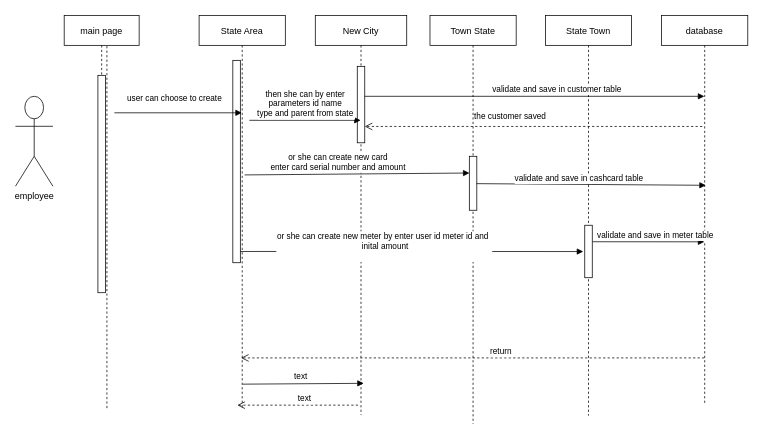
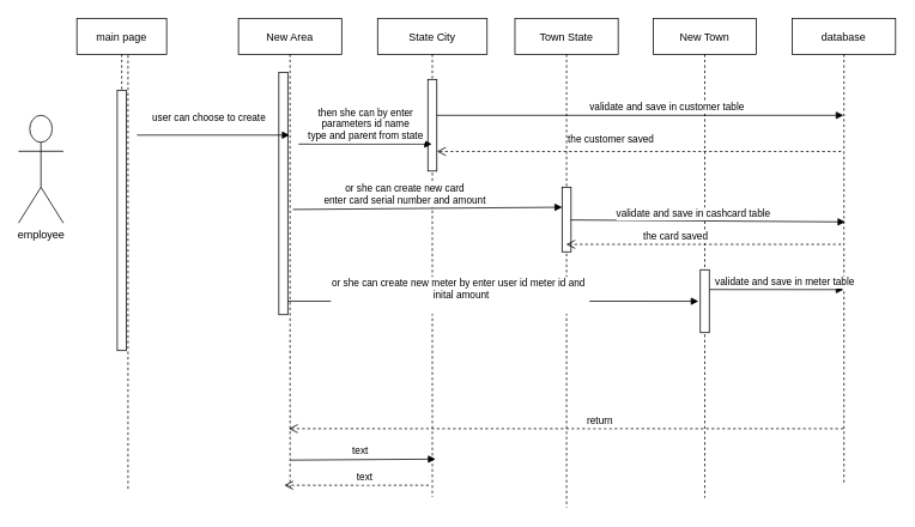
- <mxCell id="4" value="State Area" style="shape=umlLifeline;perimeter=lifelinePerimeter;container=1;collapsible=0;recursiveResize=0;rounded=0;shadow=0;strokeWidth=1;" vertex="1" parent="1"><mxGeometry x="265" y="20" width="115" height="523" as="geometry" /></mxCell>
+ <mxCell id="4" value="New Area" style="shape=umlLifeline;perimeter=lifelinePerimeter;container=1;collapsible=0;recursiveResize=0;rounded=0;shadow=0;strokeWidth=1;" vertex="1" parent="1"><mxGeometry x="265" y="20" width="115" height="523" as="geometry" /></mxCell>
- <mxCell id="9" value="New City" style="shape=umlLifeline;perimeter=lifelinePerimeter;container=1;collapsible=0;recursiveResize=0;rounded=0;shadow=0;strokeWidth=1;" vertex="1" parent="1"><mxGeometry x="420" y="20" width="122" height="533" as="geometry" /></mxCell>
+ <mxCell id="9" value="State City" style="shape=umlLifeline;perimeter=lifelinePerimeter;container=1;collapsible=0;recursiveResize=0;rounded=0;shadow=0;strokeWidth=1;" vertex="1" parent="1"><mxGeometry x="420" y="20" width="122" height="533" as="geometry" /></mxCell>
- <mxCell id="12" value="State Town" style="shape=umlLifeline;perimeter=lifelinePerimeter;container=1;collapsible=0;recursiveResize=0;rounded=0;shadow=0;strokeWidth=1;" vertex="1" parent="1"><mxGeometry x="727" y="20" width="115" height="534" as="geometry" /></mxCell>
+ <mxCell id="12" value="New Town" style="shape=umlLifeline;perimeter=lifelinePerimeter;container=1;collapsible=0;recursiveResize=0;rounded=0;shadow=0;strokeWidth=1;" vertex="1" parent="1"><mxGeometry x="727" y="20" width="115" height="534" as="geometry" /></mxCell>
+ <mxCell id="26" value="the card saved" style="verticalAlign=bottom;endArrow=open;dashed=1;endSize=8;shadow=0;strokeWidth=1;exitX=0.472;exitY=0.484;exitDx=0;exitDy=0;exitPerimeter=0;" edge="1" parent="1" source="14" target="15"><mxGeometry x="0.203" relative="1" as="geometry"><mxPoint x="496" y="178.2" as="targetPoint" /><mxPoint x="946.28" y="178.2" as="sourcePoint" /><mxPoint as="offset" /></mxGeometry></mxCell>
